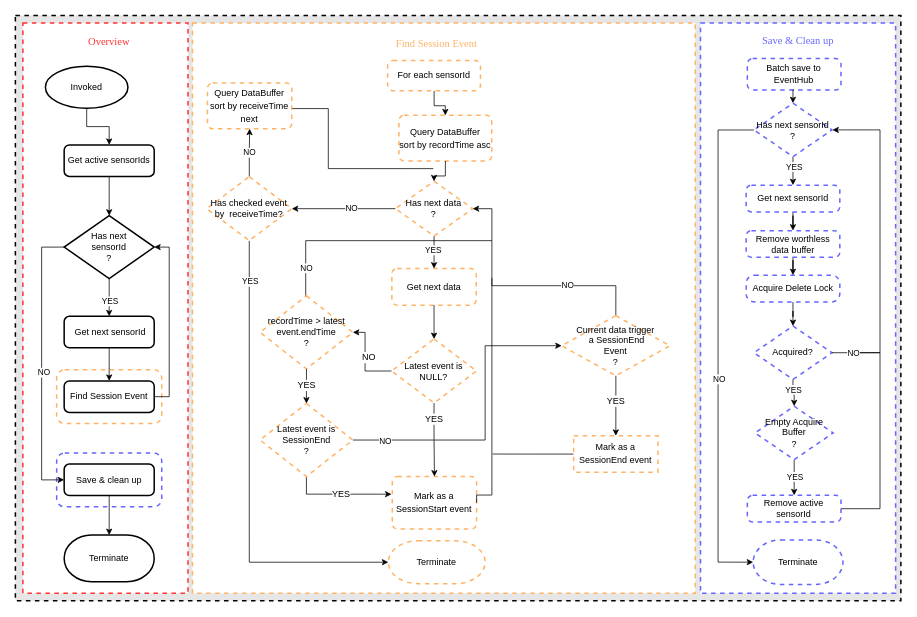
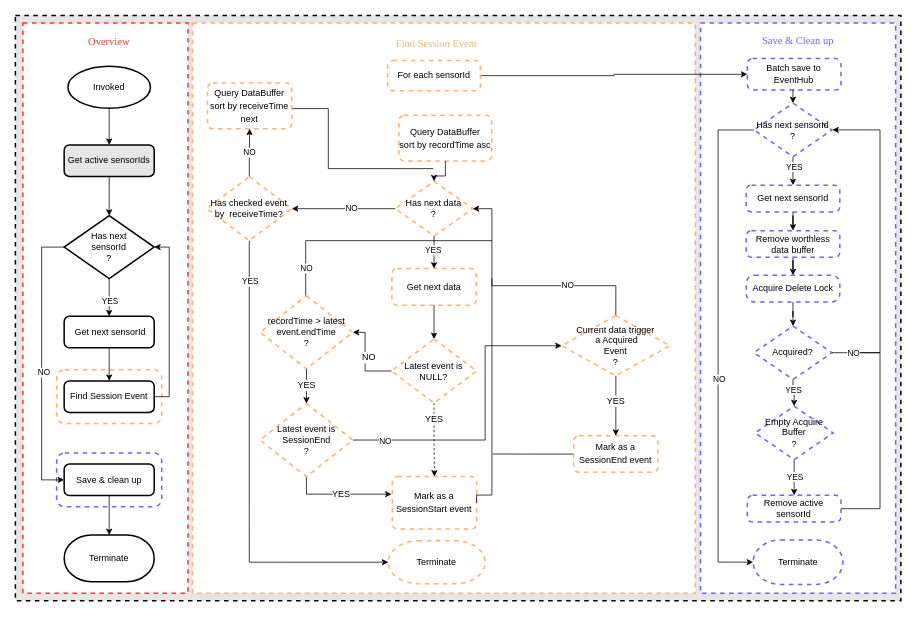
- <mxCell id="82" value="Invoked" style="strokeWidth=2;html=1;shape=mxgraph.flowchart.start_1;whiteSpace=wrap;align=center;container=0;" parent="78" vertex="1"><mxGeometry x="5" y="50.944" width="110" height="55.968" as="geometry" /></mxCell>
+ <mxCell id="82" value="Invoked" style="strokeWidth=2;html=1;shape=mxgraph.flowchart.start_1;whiteSpace=wrap;align=center;container=0;" parent="78" vertex="1"><mxGeometry x="35" y="50.944" width="110" height="55.968" as="geometry" /></mxCell>
- <mxCell id="43" style="edgeStyle=orthogonalEdgeStyle;rounded=0;orthogonalLoop=1;jettySize=auto;html=1;entryX=0.5;entryY=0;entryDx=0;entryDy=0;fontFamily=Helvetica;fontSize=12;fontColor=#000000;endArrow=classic;endFill=1;" parent="41" source="44" target="42" edge="1"><mxGeometry relative="1" as="geometry" /></mxCell>
+ <mxCell id="43" style="edgeStyle=orthogonalEdgeStyle;rounded=0;orthogonalLoop=1;jettySize=auto;html=1;fontFamily=Helvetica;fontSize=12;fontColor=#000000;endArrow=classic;endFill=1;" parent="41" source="44" target="21" edge="1"><mxGeometry relative="1" as="geometry" /></mxCell>
- <mxCell id="83" value="Get active sensorIds" style="rounded=1;whiteSpace=wrap;html=1;absoluteArcSize=1;arcSize=14;strokeWidth=2;align=center;container=0;" parent="78" vertex="1"><mxGeometry x="30" y="155.768" width="120" height="41.976" as="geometry" /></mxCell>
+ <mxCell id="83" value="Get active sensorIds" style="rounded=1;whiteSpace=wrap;html=1;absoluteArcSize=1;arcSize=14;strokeWidth=2;align=center;container=0;fillColor=#e6e6e6;" parent="78" vertex="1"><mxGeometry x="30" y="155.768" width="120" height="41.976" as="geometry" /></mxCell>
- <mxCell id="47" value="Current data trigger&lt;br&gt;&amp;nbsp;a SessionEnd&lt;br&gt;Event&lt;br&gt;?" style="strokeWidth=2;html=1;shape=mxgraph.flowchart.decision;whiteSpace=wrap;rounded=1;dashed=1;strokeColor=#FFB366;fontFamily=Helvetica;fontSize=12;fontColor=#000000;container=0;" parent="41" vertex="1"><mxGeometry x="402" y="340" width="144.31" height="80" as="geometry" /></mxCell>
+ <mxCell id="47" value="Current data trigger&lt;br&gt;&amp;nbsp;a Acquired&lt;br&gt;Event&lt;br&gt;?" style="strokeWidth=2;html=1;shape=mxgraph.flowchart.decision;whiteSpace=wrap;rounded=1;dashed=1;strokeColor=#FFB366;fontFamily=Helvetica;fontSize=12;fontColor=#000000;container=0;" parent="41" vertex="1"><mxGeometry x="402" y="340" width="144.31" height="80" as="geometry" /></mxCell>
- <mxCell id="53" style="edgeStyle=orthogonalEdgeStyle;rounded=0;orthogonalLoop=1;jettySize=auto;html=1;entryX=0.5;entryY=0;entryDx=0;entryDy=0;strokeColor=#000000;fontFamily=Helvetica;fontSize=12;fontColor=#000000;endArrow=classic;endFill=1;" parent="41" source="55" target="45" edge="1"><mxGeometry relative="1" as="geometry" /></mxCell>
+ <mxCell id="53" style="edgeStyle=orthogonalEdgeStyle;rounded=0;orthogonalLoop=1;jettySize=auto;html=1;entryX=0.5;entryY=0;entryDx=0;entryDy=0;strokeColor=#000000;fontFamily=Helvetica;fontSize=12;fontColor=#000000;endArrow=classic;endFill=1;dashed=1;" parent="41" source="55" target="45" edge="1"><mxGeometry relative="1" as="geometry" /></mxCell>
- <mxCell id="49" value="&lt;font color=&quot;#000000&quot; style=&quot;font-size: 12px;&quot; face=&quot;Helvetica&quot;&gt;Mark as a SessionEnd event&lt;/font&gt;" style="whiteSpace=wrap;html=1;absoluteArcSize=1;arcSize=14;strokeWidth=2;dashed=1;strokeColor=#FFB366;fontFamily=Comic Sans MS;fontSize=14;fontColor=#FFB366;container=0;rounded=0;" parent="41" vertex="1"><mxGeometry x="417.983" y="499.993" width="112.354" height="48.667" as="geometry" /></mxCell>
+ <mxCell id="49" value="&lt;font color=&quot;#000000&quot; style=&quot;font-size: 12px;&quot; face=&quot;Helvetica&quot;&gt;Mark as a SessionEnd event&lt;/font&gt;" style="rounded=1;whiteSpace=wrap;html=1;absoluteArcSize=1;arcSize=14;strokeWidth=2;dashed=1;strokeColor=#FFB366;fontFamily=Comic Sans MS;fontSize=14;fontColor=#FFB366;container=0;" parent="41" vertex="1"><mxGeometry x="417.983" y="499.993" width="112.354" height="48.667" as="geometry" /></mxCell>
